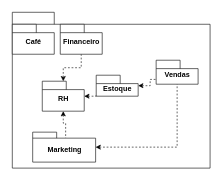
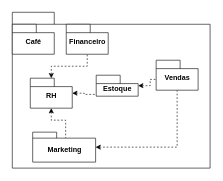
- <mxCell id="12" value="Financeiro" style="shape=folder;fontStyle=1;spacingTop=10;tabWidth=40;tabHeight=14;tabPosition=left;html=1;" vertex="1" parent="1"><mxGeometry x="100" y="40" width="70" height="50" as="geometry" /></mxCell>
+ <mxCell id="12" value="Financeiro" style="shape=folder;fontStyle=1;spacingTop=10;tabWidth=40;tabHeight=14;tabPosition=left;html=1;" vertex="1" parent="1"><mxGeometry x="110" y="40" width="70" height="50" as="geometry" /></mxCell>
- <mxCell id="13" value="Vendas" style="shape=folder;fontStyle=1;spacingTop=10;tabWidth=40;tabHeight=14;tabPosition=left;html=1;" vertex="1" parent="1"><mxGeometry x="260" y="100" width="70" height="40" as="geometry" /></mxCell>
+ <mxCell id="13" value="Vendas" style="shape=folder;fontStyle=1;spacingTop=10;tabWidth=40;tabHeight=14;tabPosition=left;html=1;" vertex="1" parent="1"><mxGeometry x="260" y="100" width="70" height="50" as="geometry" /></mxCell>
- <mxCell id="6" value="RH" style="shape=folder;fontStyle=1;spacingTop=10;tabWidth=40;tabHeight=14;tabPosition=left;html=1;" vertex="1" parent="1"><mxGeometry x="70" y="135" width="70" height="50" as="geometry" /></mxCell>
+ <mxCell id="6" value="RH" style="shape=folder;fontStyle=1;spacingTop=10;tabWidth=40;tabHeight=14;tabPosition=left;html=1;" vertex="1" parent="1"><mxGeometry x="50" y="130" width="70" height="50" as="geometry" /></mxCell>
